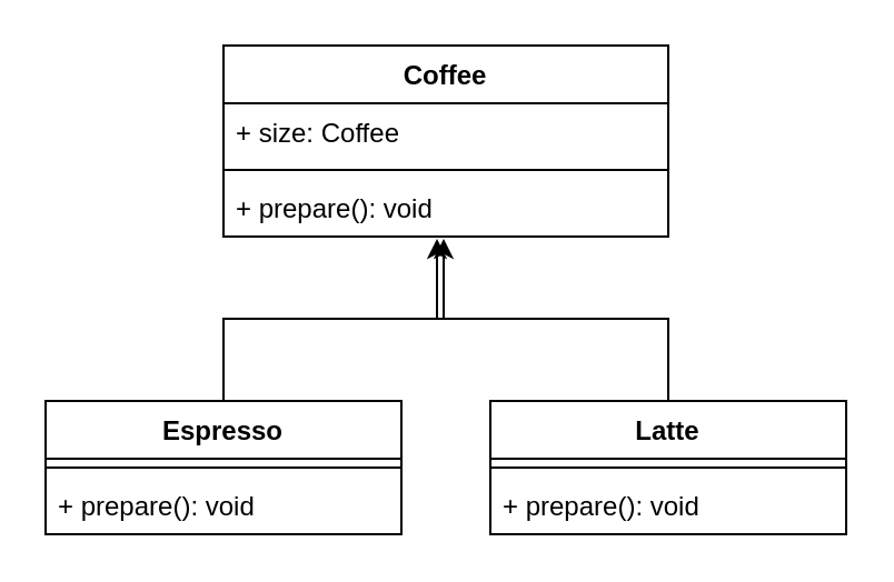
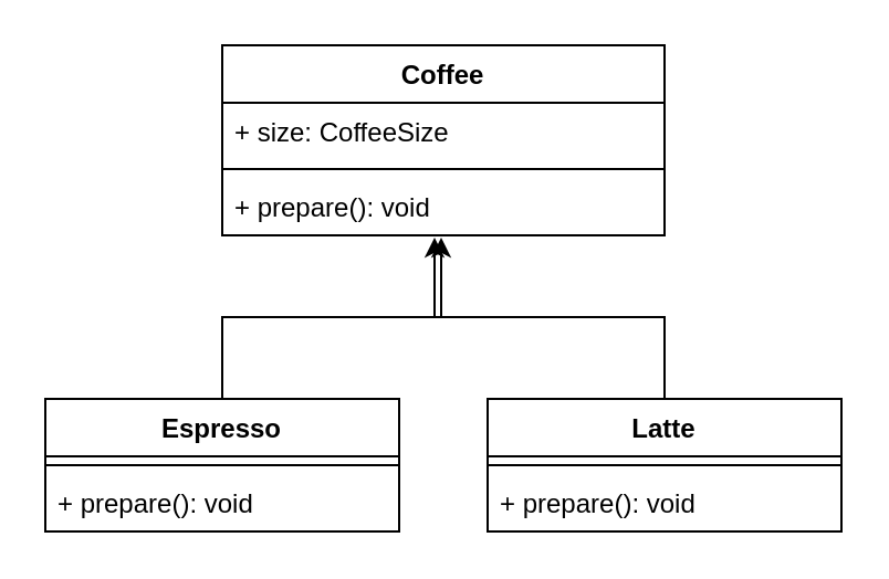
- <mxCell id="3" value="+ size: Coffee" style="text;strokeColor=none;fillColor=none;align=left;verticalAlign=top;spacingLeft=4;spacingRight=4;overflow=hidden;rotatable=0;points=[[0,0.5],[1,0.5]];portConstraint=eastwest;whiteSpace=wrap;html=1;" vertex="1" parent="2"><mxGeometry y="26" width="200" height="26" as="geometry" /></mxCell>
+ <mxCell id="3" value="+ size: CoffeeSize" style="text;strokeColor=none;fillColor=none;align=left;verticalAlign=top;spacingLeft=4;spacingRight=4;overflow=hidden;rotatable=0;points=[[0,0.5],[1,0.5]];portConstraint=eastwest;whiteSpace=wrap;html=1;" vertex="1" parent="2"><mxGeometry y="26" width="200" height="26" as="geometry" /></mxCell>
